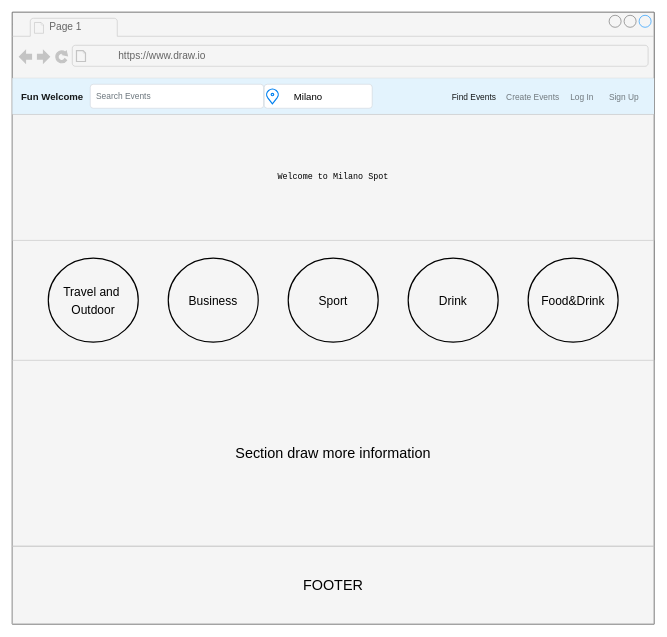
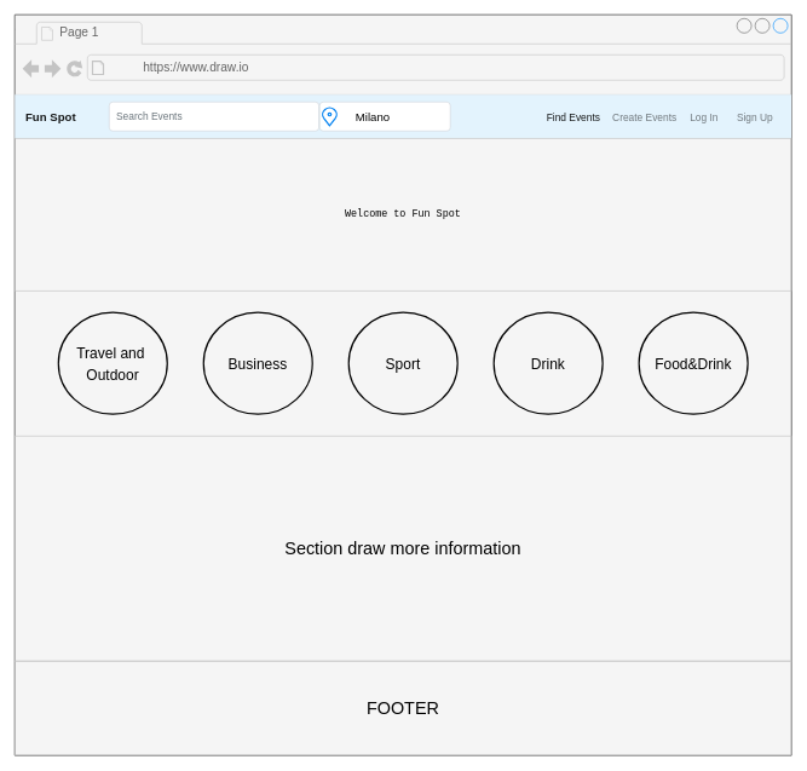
- <mxCell id="6" value="&lt;b&gt;Fun Welcome&lt;/b&gt;" style="html=1;shadow=0;dashed=0;fillColor=#E3F3FD;strokeColor=none;fontSize=16;fontColor=#161819;align=left;spacing=15;" parent="3" vertex="1"><mxGeometry y="110" width="1070" height="60" as="geometry" /></mxCell>
+ <mxCell id="6" value="&lt;b&gt;Fun Spot&lt;/b&gt;" style="html=1;shadow=0;dashed=0;fillColor=#E3F3FD;strokeColor=none;fontSize=16;fontColor=#161819;align=left;spacing=15;" parent="3" vertex="1"><mxGeometry y="110" width="1070" height="60" as="geometry" /></mxCell>
- <mxCell id="22" value="&lt;div style=&quot;font-family: Consolas, &amp;quot;Courier New&amp;quot;, monospace; font-size: 14px; line-height: 19px;&quot;&gt;&lt;div style=&quot;&quot;&gt;Welcome to Milano Spot&lt;/div&gt;&lt;/div&gt;" style="connectable=0;recursiveResize=0;strokeColor=none;fillColor=none;align=center;whiteSpace=wrap;html=1;labelBackgroundColor=none;labelBorderColor=none;strokeWidth=1;fontSize=16;fontColor=#000000;" parent="20" vertex="1"><mxGeometry x="355" width="360" height="70" as="geometry"><mxRectangle width="360" height="70" as="alternateBounds" /></mxGeometry></mxCell>
+ <mxCell id="22" value="&lt;div style=&quot;font-family: Consolas, &amp;quot;Courier New&amp;quot;, monospace; font-size: 14px; line-height: 19px;&quot;&gt;&lt;div style=&quot;&quot;&gt;Welcome to Fun Spot&lt;/div&gt;&lt;/div&gt;" style="connectable=0;recursiveResize=0;strokeColor=none;fillColor=none;align=center;whiteSpace=wrap;html=1;labelBackgroundColor=none;labelBorderColor=none;strokeWidth=1;fontSize=16;fontColor=#000000;" parent="20" vertex="1"><mxGeometry x="355" width="360" height="70" as="geometry"><mxRectangle width="360" height="70" as="alternateBounds" /></mxGeometry></mxCell>
